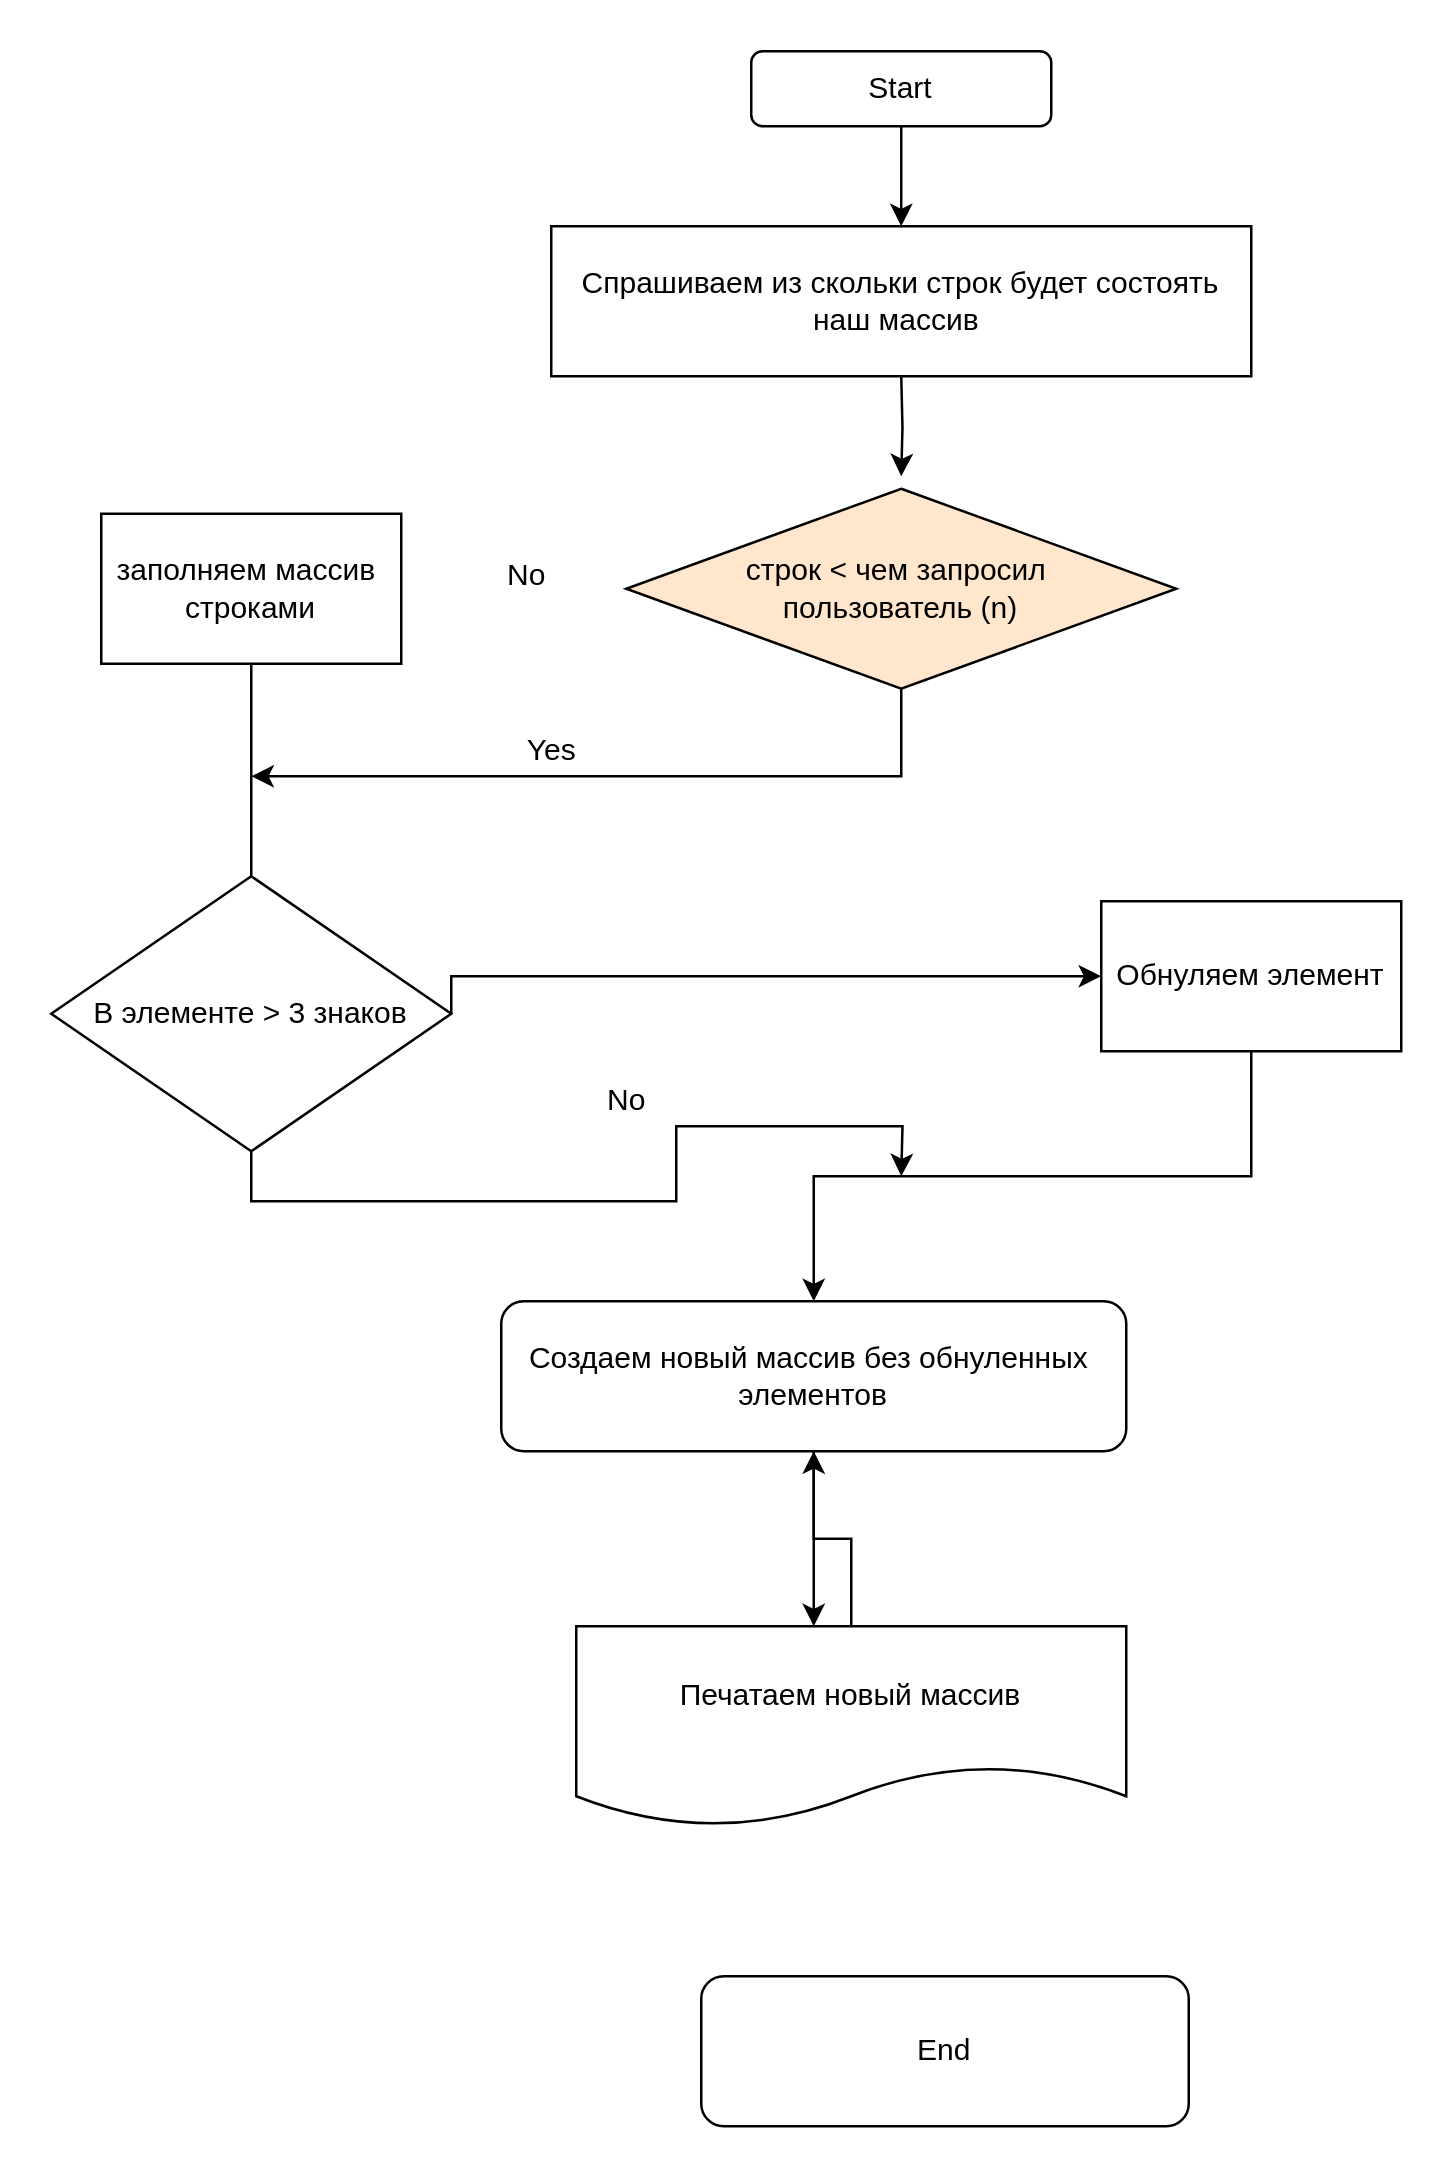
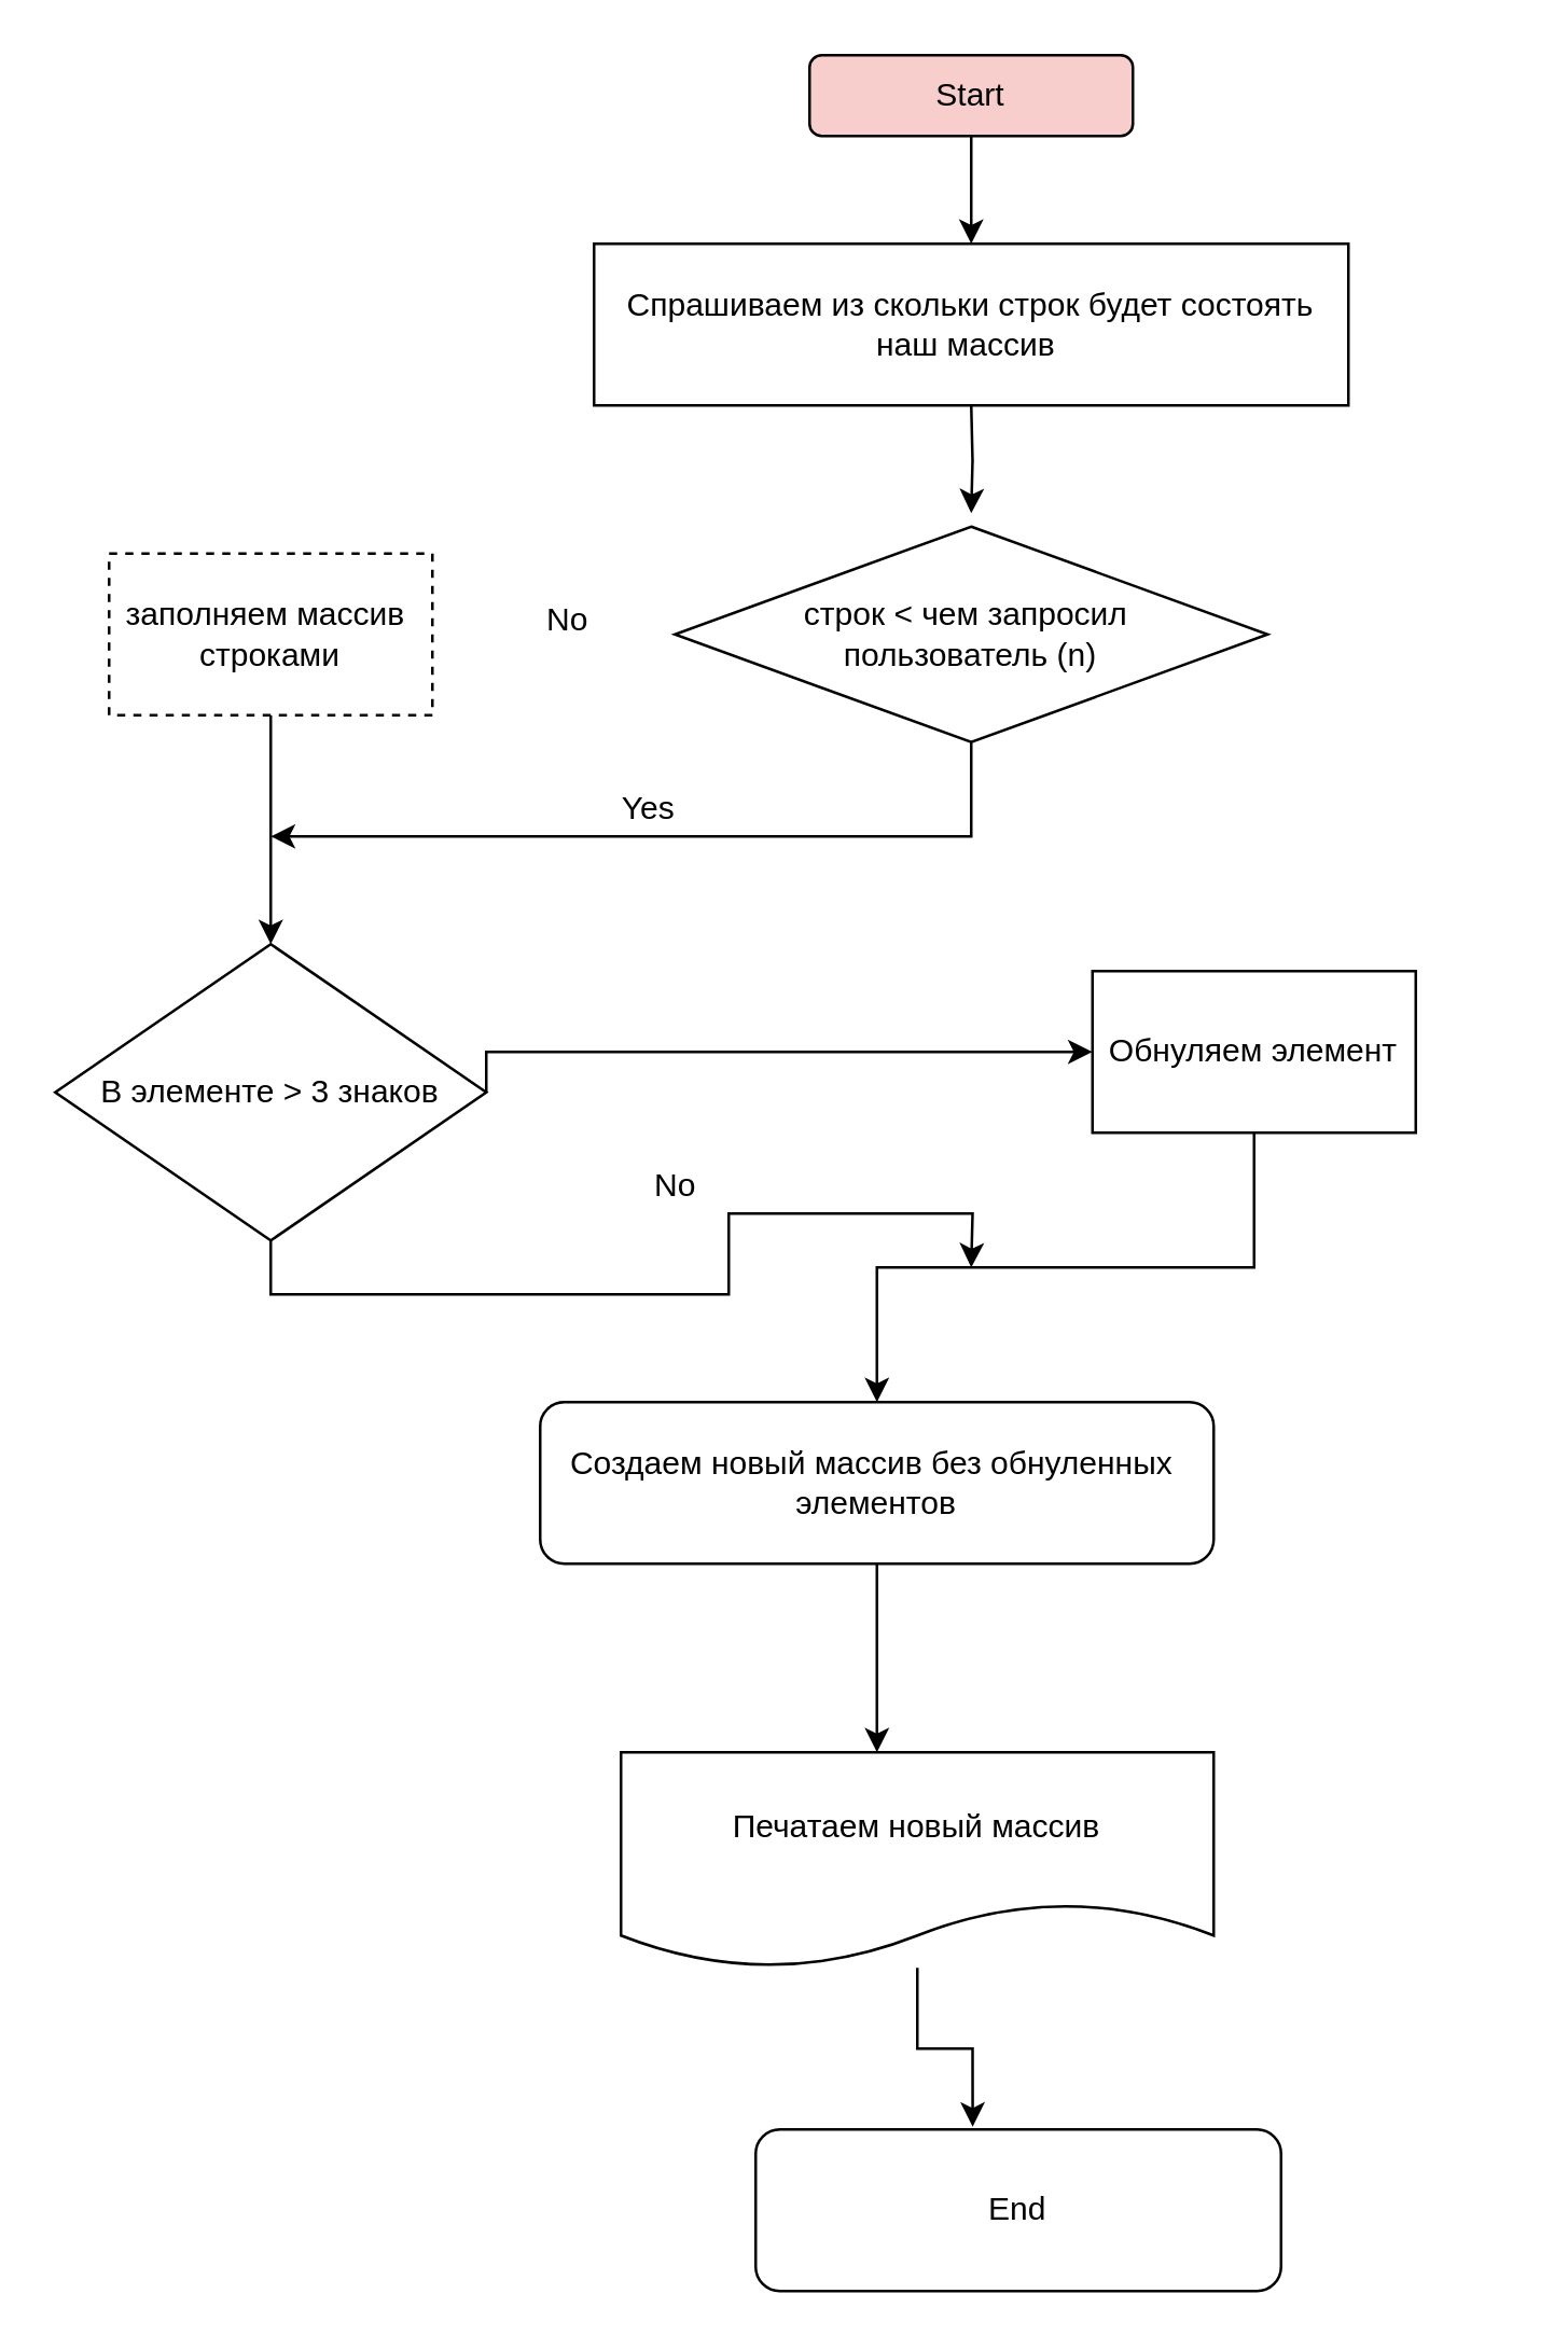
- <mxCell id="3" value="Start" style="rounded=1;whiteSpace=wrap;html=1;" parent="1" vertex="1"><mxGeometry x="300" y="20" width="120" height="30" as="geometry" /></mxCell>
+ <mxCell id="3" value="Start" style="rounded=1;whiteSpace=wrap;html=1;fillColor=#f8cecc;" parent="1" vertex="1"><mxGeometry x="300" y="20" width="120" height="30" as="geometry" /></mxCell>
- <mxCell id="9" value="заполняем массив&amp;nbsp;&lt;br&gt;строками" style="rounded=0;whiteSpace=wrap;html=1;" parent="1" vertex="1"><mxGeometry x="40" y="205" width="120" height="60" as="geometry" /></mxCell>
+ <mxCell id="9" value="заполняем массив&amp;nbsp;&lt;br&gt;строками" style="rounded=0;whiteSpace=wrap;html=1;dashed=1;" parent="1" vertex="1"><mxGeometry x="40" y="205" width="120" height="60" as="geometry" /></mxCell>
- <mxCell id="6" value="строк &amp;lt; чем запросил&amp;nbsp;&lt;br&gt;пользователь (n)" style="rhombus;whiteSpace=wrap;html=1;fillColor=#ffe6cc;" parent="1" vertex="1"><mxGeometry x="250" y="195" width="220" height="80" as="geometry" /></mxCell>
+ <mxCell id="6" value="строк &amp;lt; чем запросил&amp;nbsp;&lt;br&gt;пользователь (n)" style="rhombus;whiteSpace=wrap;html=1;" parent="1" vertex="1"><mxGeometry x="250" y="195" width="220" height="80" as="geometry" /></mxCell>
- <mxCell id="14" value="Yes" style="text;html=1;align=center;verticalAlign=middle;resizable=0;points=[];autosize=1;strokeColor=none;fillColor=none;" parent="1" vertex="1"><mxGeometry x="200" y="285" width="40" height="30" as="geometry" /></mxCell>
+ <mxCell id="14" value="Yes" style="text;html=1;align=center;verticalAlign=middle;resizable=0;points=[];autosize=1;strokeColor=none;fillColor=none;" parent="1" vertex="1"><mxGeometry x="220" y="285" width="40" height="30" as="geometry" /></mxCell>
- <mxCell id="8" style="edgeStyle=orthogonalEdgeStyle;rounded=0;orthogonalLoop=1;jettySize=auto;html=1;endArrow=none;" parent="1" source="9" target="13" edge="1"><mxGeometry relative="1" as="geometry" /></mxCell>
+ <mxCell id="8" style="edgeStyle=orthogonalEdgeStyle;rounded=0;orthogonalLoop=1;jettySize=auto;html=1;" parent="1" source="9" target="13" edge="1"><mxGeometry relative="1" as="geometry" /></mxCell>
- <mxCell id="16" value="Обнуляем элемент" style="rounded=0;whiteSpace=wrap;html=1;" parent="1" vertex="1"><mxGeometry x="440" y="360" width="120" height="60" as="geometry" /></mxCell>
+ <mxCell id="16" value="Обнуляем элемент" style="rounded=0;whiteSpace=wrap;html=1;" parent="1" vertex="1"><mxGeometry x="405" y="360" width="120" height="60" as="geometry" /></mxCell>
- <mxCell id="20" style="edgeStyle=orthogonalEdgeStyle;rounded=0;orthogonalLoop=1;jettySize=auto;html=1;" parent="1" source="21" target="18" edge="1"><mxGeometry relative="1" as="geometry" /></mxCell>
+ <mxCell id="20" style="edgeStyle=orthogonalEdgeStyle;rounded=0;orthogonalLoop=1;jettySize=auto;html=1;entryX=0.413;entryY=-0.017;entryDx=0;entryDy=0;entryPerimeter=0;" parent="1" source="21" target="22" edge="1"><mxGeometry relative="1" as="geometry" /></mxCell>
